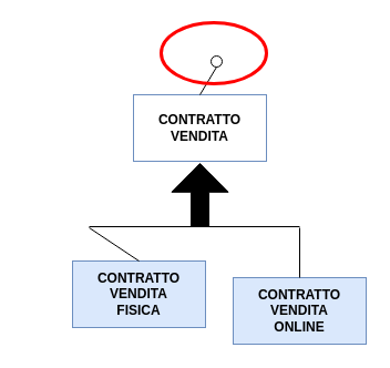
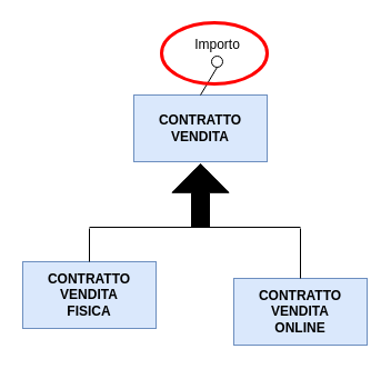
+ <mxCell id="11" value="Importo" style="text;html=1;align=center;verticalAlign=middle;resizable=0;points=[];autosize=1;" vertex="1" parent="1"><mxGeometry x="165" y="30" width="60" height="20" as="geometry" /></mxCell>
- <mxCell id="8" value="&lt;b&gt;CONTRATTO VENDITA&lt;br&gt;&lt;/b&gt;" style="whiteSpace=wrap;html=1;align=center;fillColor=#ffffff;strokeColor=#6c8ebf;" vertex="1" parent="1"><mxGeometry x="120" y="85" width="120" height="60" as="geometry" /></mxCell>
+ <mxCell id="8" value="&lt;b&gt;CONTRATTO VENDITA&lt;br&gt;&lt;/b&gt;" style="whiteSpace=wrap;html=1;align=center;fillColor=#dae8fc;strokeColor=#6c8ebf;" vertex="1" parent="1"><mxGeometry x="120" y="85" width="120" height="60" as="geometry" /></mxCell>
- <mxCell id="3" value="&lt;b&gt;CONTRATTO &lt;br&gt;VENDITA&lt;br&gt;FISICA&lt;br&gt;&lt;/b&gt;" style="whiteSpace=wrap;html=1;align=center;fillColor=#dae8fc;strokeColor=#6c8ebf;" vertex="1" parent="1"><mxGeometry x="65" y="235" width="120" height="60" as="geometry" /></mxCell>
+ <mxCell id="3" value="&lt;b&gt;CONTRATTO &lt;br&gt;VENDITA&lt;br&gt;FISICA&lt;br&gt;&lt;/b&gt;" style="whiteSpace=wrap;html=1;align=center;fillColor=#dae8fc;strokeColor=#6c8ebf;" vertex="1" parent="1"><mxGeometry x="20" y="235" width="120" height="60" as="geometry" /></mxCell>
